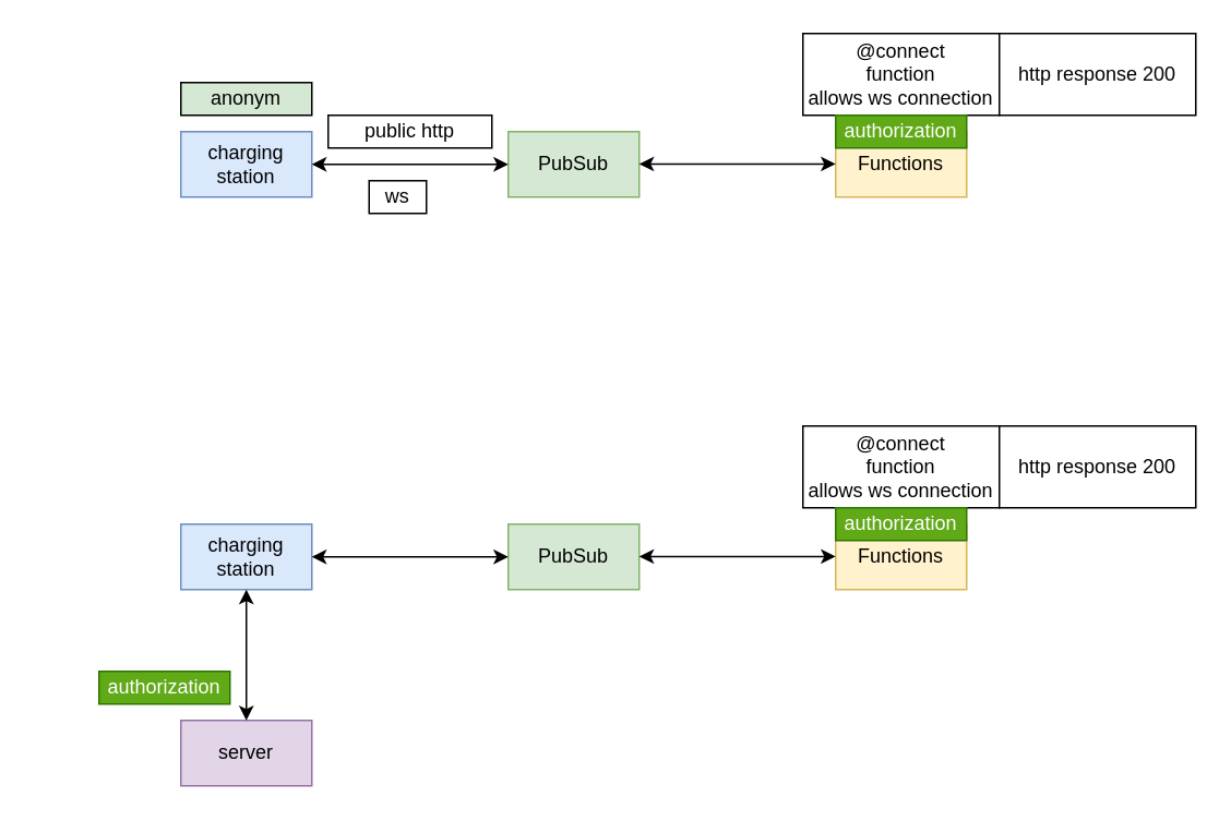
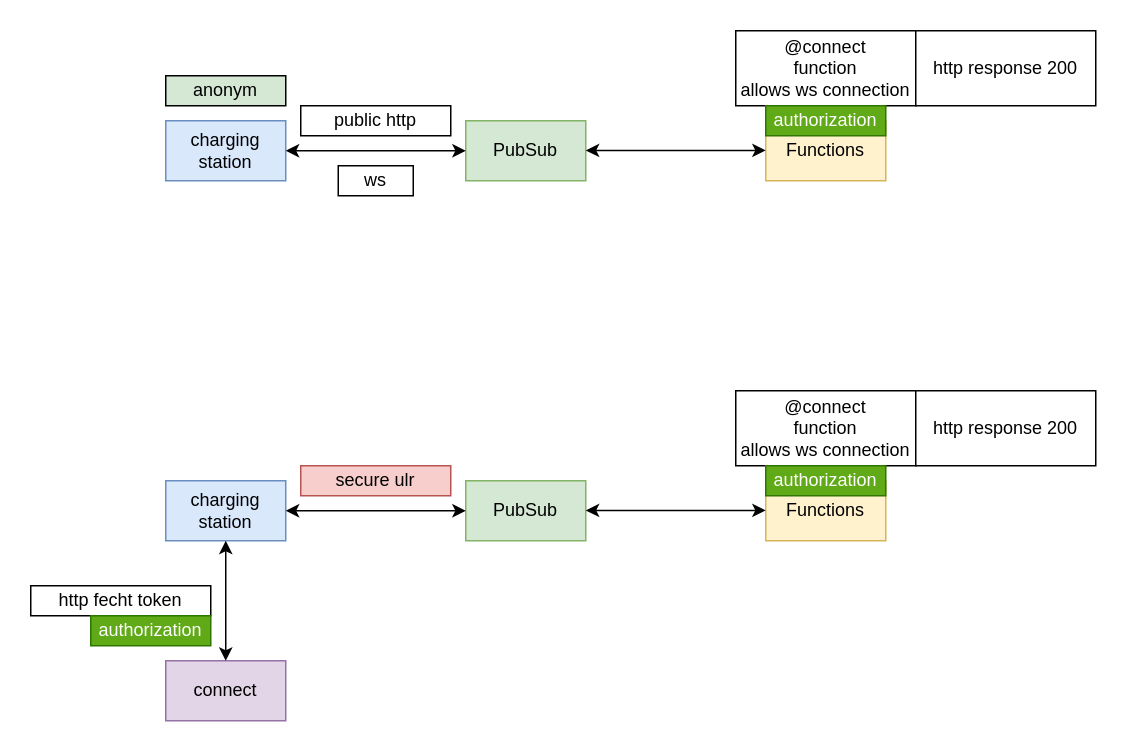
- <mxCell id="17" value="ws" style="rounded=0;whiteSpace=wrap;html=1;" vertex="1" parent="1"><mxGeometry x="225" y="110" width="35" height="20" as="geometry" /></mxCell>
+ <mxCell id="17" value="ws" style="rounded=0;whiteSpace=wrap;html=1;" vertex="1" parent="1"><mxGeometry x="225" y="110" width="50" height="20" as="geometry" /></mxCell>
+ <mxCell id="15" value="secure ulr" style="rounded=0;whiteSpace=wrap;html=1;fillColor=#f8cecc;strokeColor=#b85450;" vertex="1" parent="1"><mxGeometry x="200" y="310" width="100" height="20" as="geometry" /></mxCell>
+ <mxCell id="20" value="http fecht token" style="rounded=0;whiteSpace=wrap;html=1;" vertex="1" parent="1"><mxGeometry x="20" y="390" width="120" height="20" as="geometry" /></mxCell>
- <mxCell id="18" value="server" style="rounded=0;whiteSpace=wrap;html=1;fillColor=#e1d5e7;strokeColor=#9673a6;" vertex="1" parent="1"><mxGeometry x="110" y="440" width="80" height="40" as="geometry" /></mxCell>
+ <mxCell id="18" value="connect" style="rounded=0;whiteSpace=wrap;html=1;fillColor=#e1d5e7;strokeColor=#9673a6;" vertex="1" parent="1"><mxGeometry x="110" y="440" width="80" height="40" as="geometry" /></mxCell>
